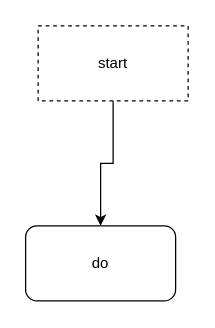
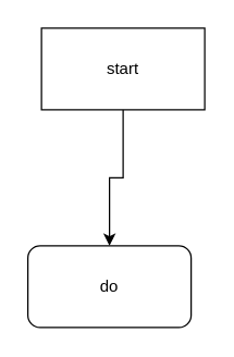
- <mxCell id="3" value="start" style="rounded=0;whiteSpace=wrap;html=1;dashed=1;" vertex="1" parent="1"><mxGeometry x="30" y="20" width="120" height="60" as="geometry" /></mxCell>
+ <mxCell id="3" value="start" style="rounded=0;whiteSpace=wrap;html=1;" vertex="1" parent="1"><mxGeometry x="30" y="20" width="120" height="60" as="geometry" /></mxCell>
